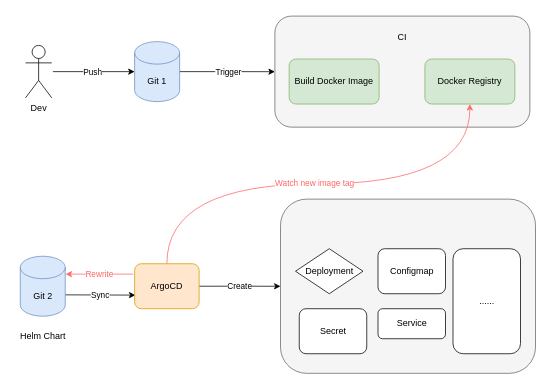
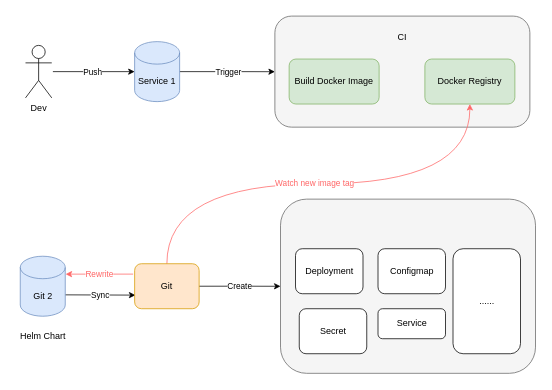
- <mxCell id="7" value="Git 1" style="shape=cylinder3;whiteSpace=wrap;html=1;boundedLbl=1;backgroundOutline=1;size=15;fillColor=#dae8fc;strokeColor=#6c8ebf;" parent="1" vertex="1"><mxGeometry x="179" y="55" width="60" height="80" as="geometry" /></mxCell>
+ <mxCell id="7" value="Service 1" style="shape=cylinder3;whiteSpace=wrap;html=1;boundedLbl=1;backgroundOutline=1;size=15;fillColor=#dae8fc;strokeColor=#6c8ebf;" parent="1" vertex="1"><mxGeometry x="179" y="55" width="60" height="80" as="geometry" /></mxCell>
- <mxCell id="19" value="Deployment" style="rhombus;whiteSpace=wrap;html=1;labelBackgroundColor=none;" parent="1" vertex="1"><mxGeometry x="393.5" y="331.13" width="90" height="60" as="geometry" /></mxCell>
+ <mxCell id="19" value="Deployment" style="rounded=1;whiteSpace=wrap;html=1;labelBackgroundColor=none;" parent="1" vertex="1"><mxGeometry x="393.5" y="331.13" width="90" height="60" as="geometry" /></mxCell>
- <mxCell id="17" value="ArgoCD" style="rounded=1;whiteSpace=wrap;html=1;labelBackgroundColor=none;fillColor=#ffe6cc;strokeColor=#d79b00;" parent="1" vertex="1"><mxGeometry x="179" y="351.13" width="86" height="60" as="geometry" /></mxCell>
+ <mxCell id="17" value="Git" style="rounded=1;whiteSpace=wrap;html=1;labelBackgroundColor=none;fillColor=#ffe6cc;strokeColor=#d79b00;" parent="1" vertex="1"><mxGeometry x="179" y="351.13" width="86" height="60" as="geometry" /></mxCell>
